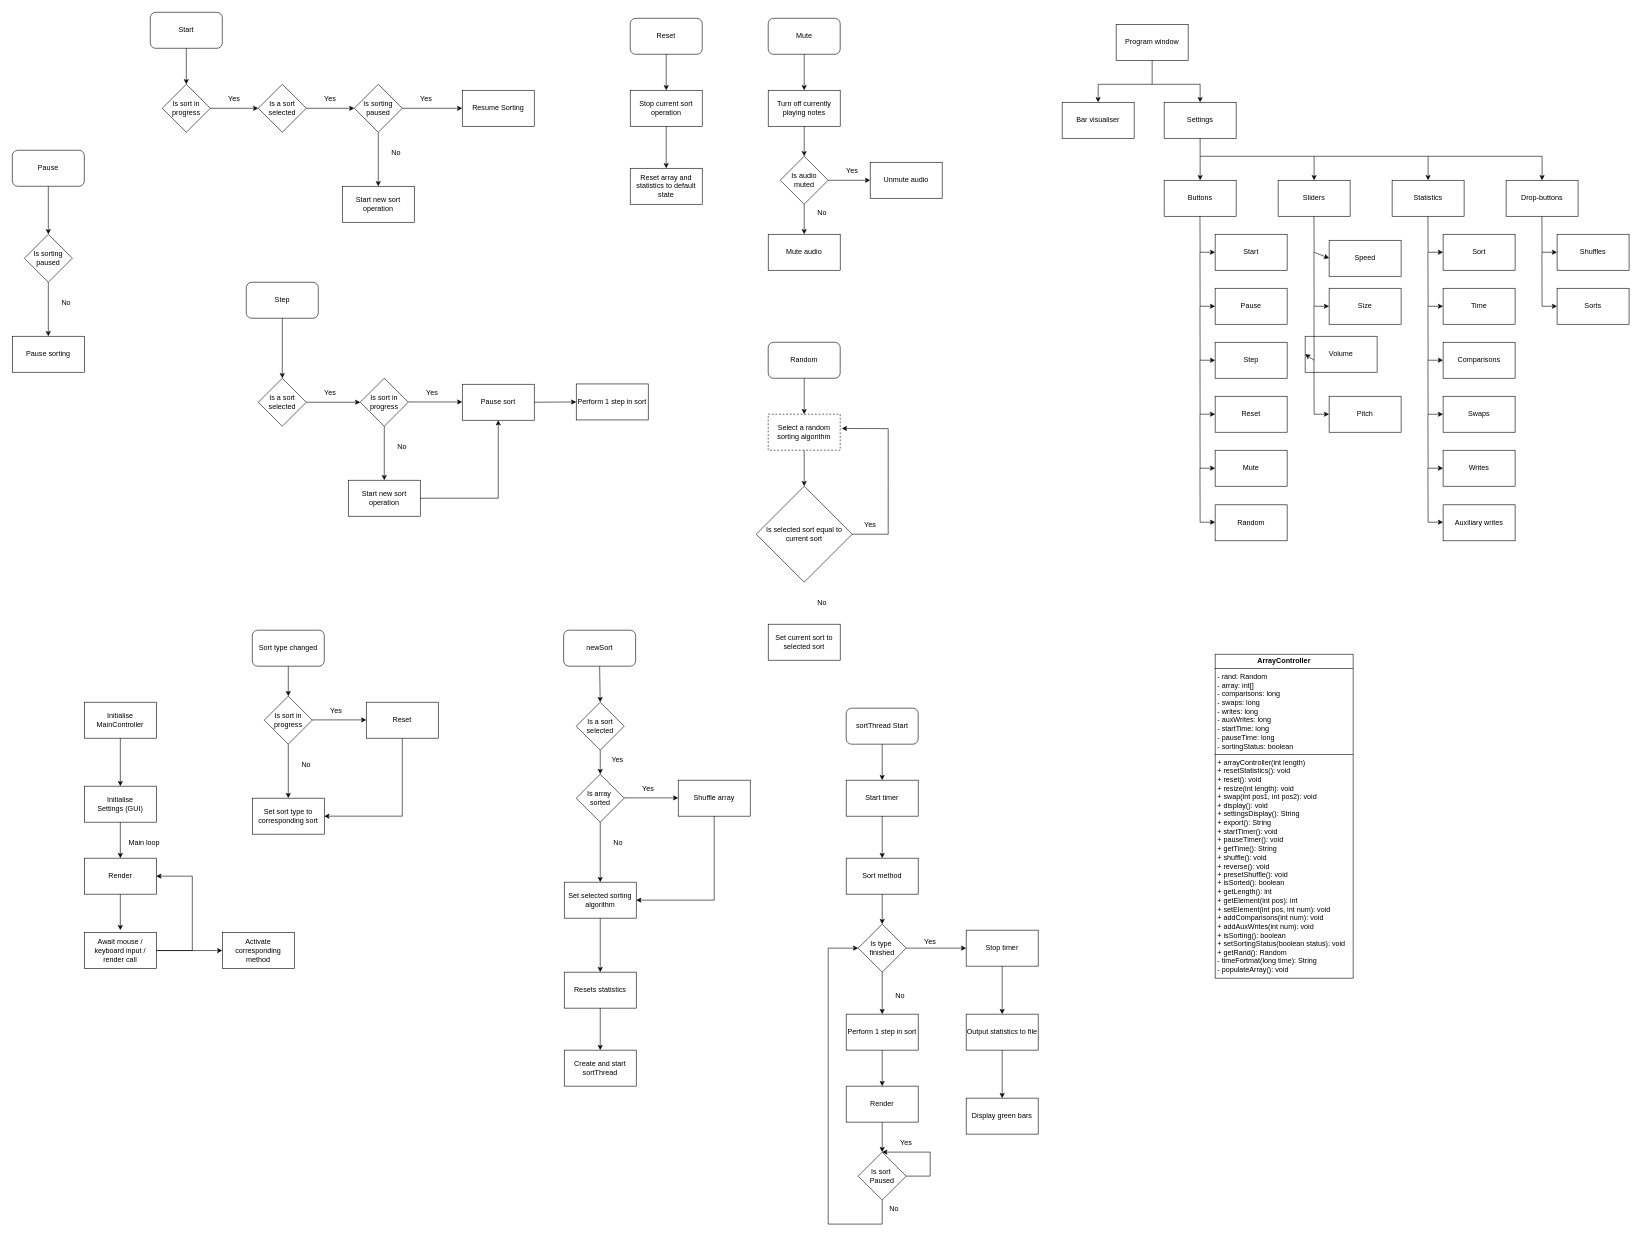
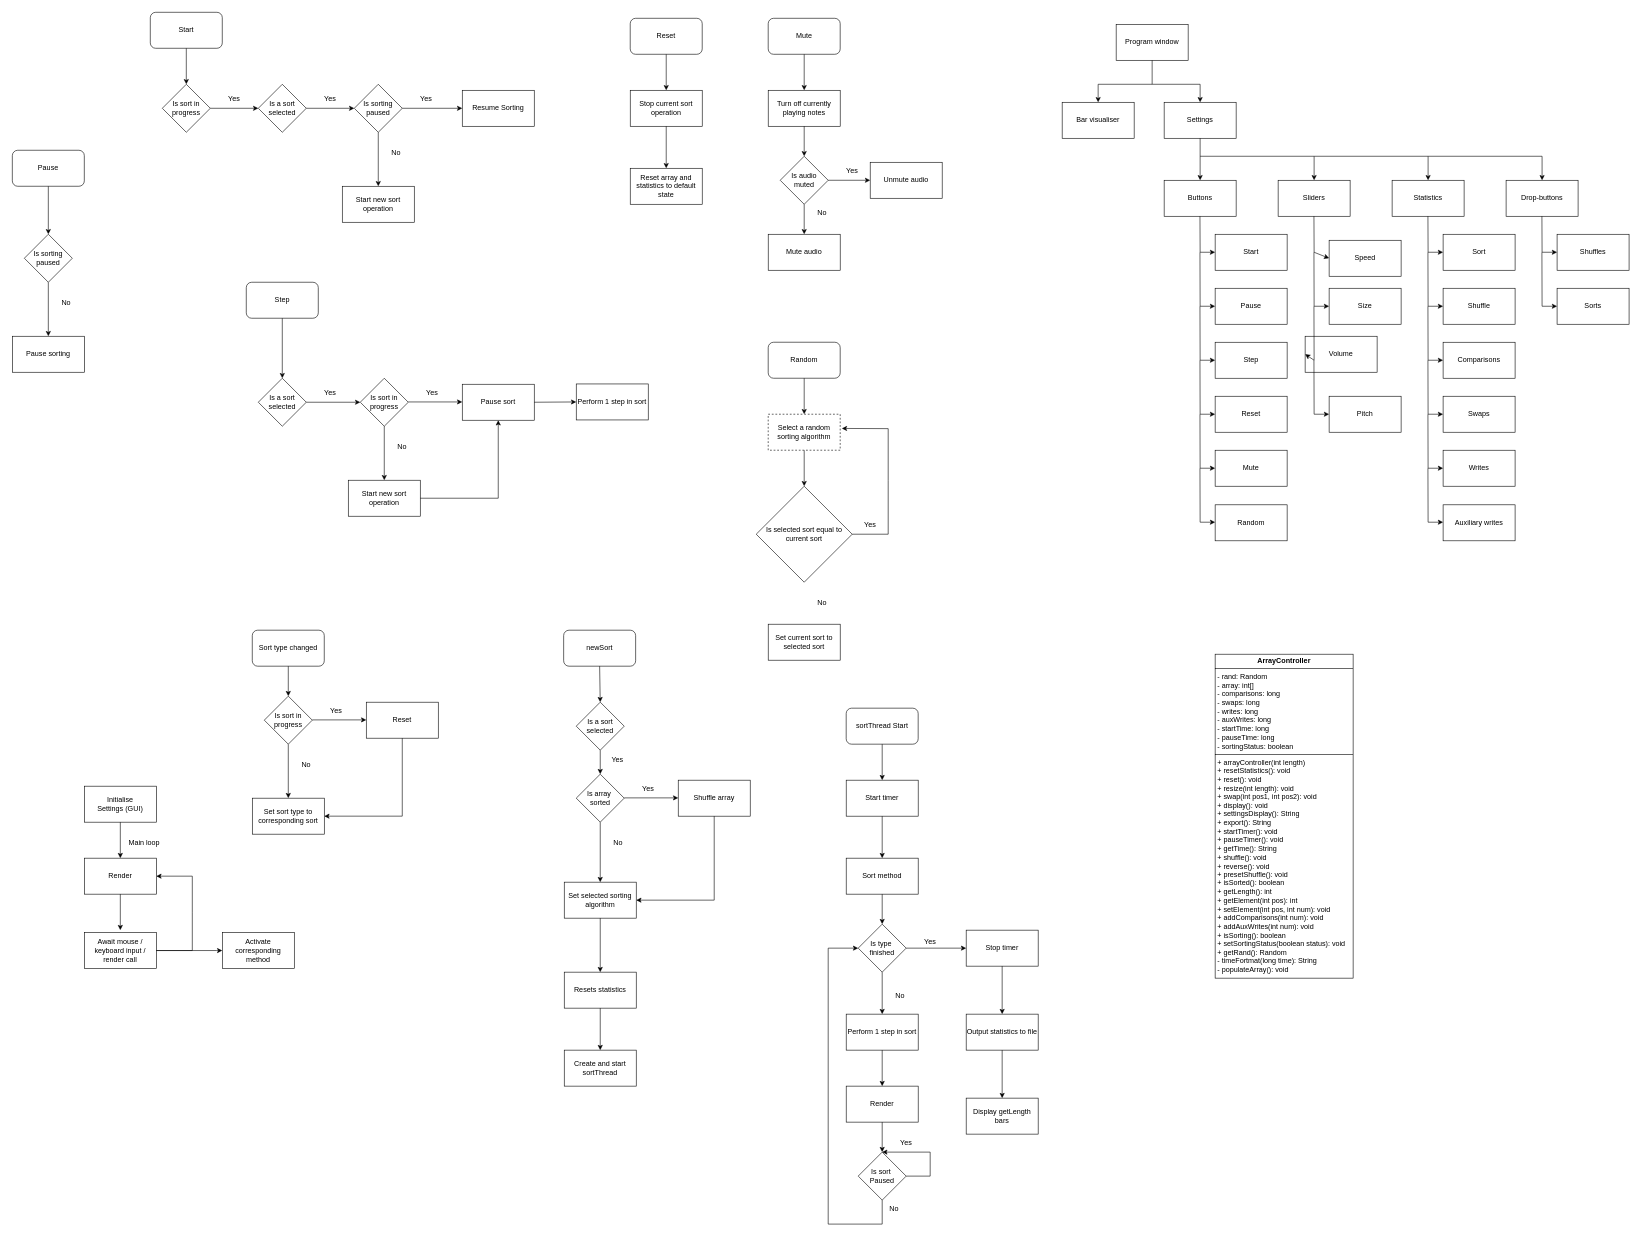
- <mxCell id="128" value="Time" style="rounded=0;whiteSpace=wrap;html=1;" parent="1" vertex="1"><mxGeometry x="2405" y="480" width="120" height="60" as="geometry" /></mxCell>
+ <mxCell id="128" value="Shuffle" style="rounded=0;whiteSpace=wrap;html=1;" parent="1" vertex="1"><mxGeometry x="2405" y="480" width="120" height="60" as="geometry" /></mxCell>
- <mxCell id="63" value="Initialise MainController" style="rounded=0;whiteSpace=wrap;html=1;" parent="1" vertex="1"><mxGeometry x="140" y="1170" width="120" height="60" as="geometry" /></mxCell>
- <mxCell id="65" value="" style="endArrow=classic;html=1;rounded=0;exitX=0.5;exitY=1;exitDx=0;exitDy=0;entryX=0.5;entryY=0;entryDx=0;entryDy=0;" parent="1" source="63" target="64" edge="1"><mxGeometry width="50" height="50" relative="1" as="geometry"><mxPoint x="350" y="1340" as="sourcePoint" /><mxPoint x="400" y="1290" as="targetPoint" /></mxGeometry></mxCell>
- <mxCell id="173" value="Display green bars" style="rounded=0;whiteSpace=wrap;html=1;" parent="1" vertex="1"><mxGeometry x="1610" y="1830" width="120" height="60" as="geometry" /></mxCell>
+ <mxCell id="173" value="Display getLength bars" style="rounded=0;whiteSpace=wrap;html=1;" parent="1" vertex="1"><mxGeometry x="1610" y="1830" width="120" height="60" as="geometry" /></mxCell>
